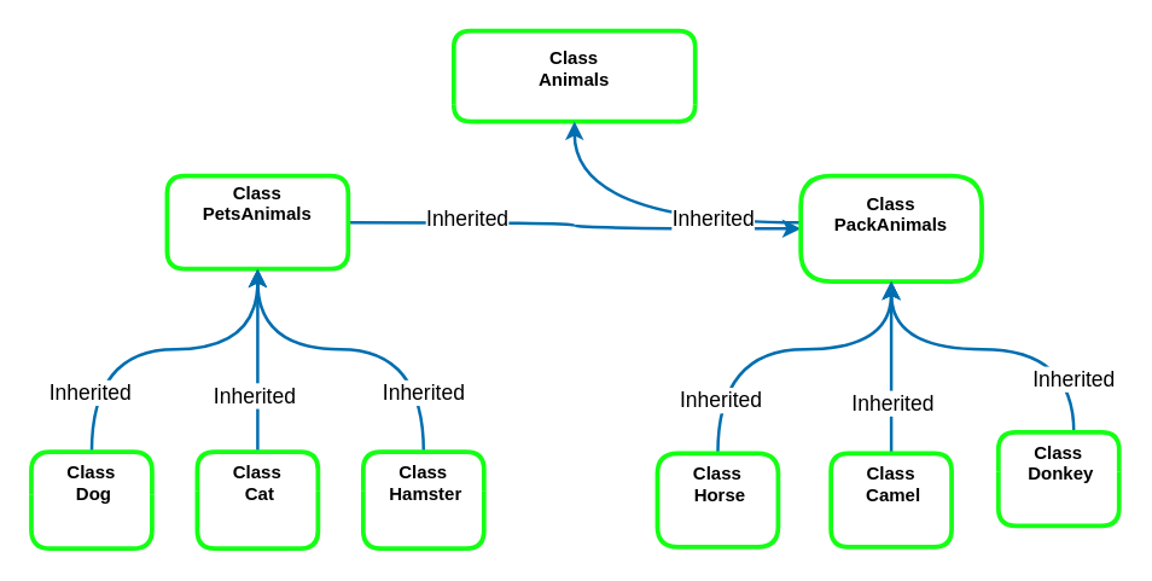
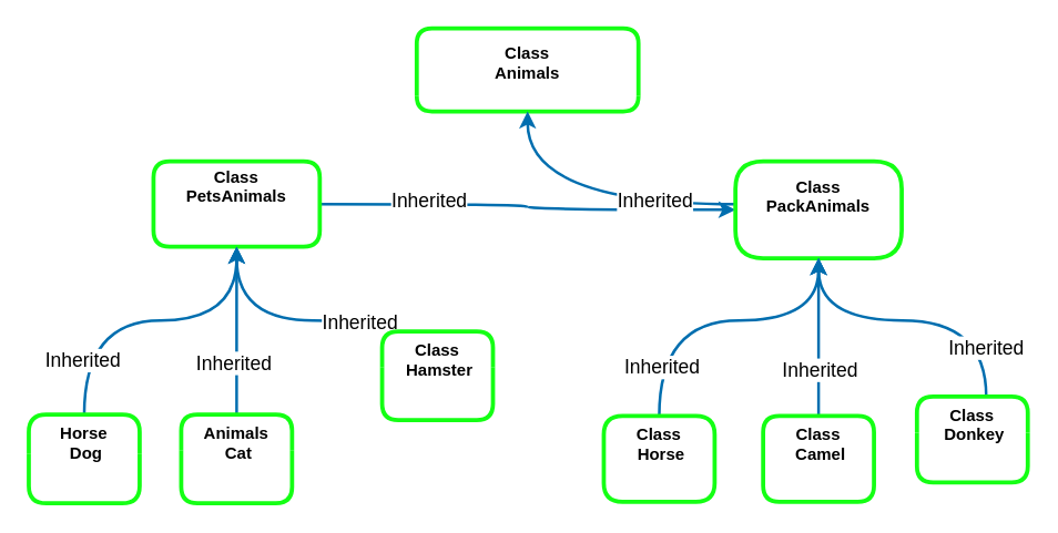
- <mxCell id="10" value="Class&#10; Dog" style="swimlane;fontStyle=1;childLayout=stackLayout;horizontal=1;startSize=28;horizontalStack=0;resizeParent=1;resizeParentMax=0;resizeLast=0;collapsible=1;marginBottom=0;rounded=1;swimlaneLine=0;strokeWidth=3;swimlaneFillColor=none;glass=0;labelPosition=center;verticalLabelPosition=middle;align=center;verticalAlign=top;strokeColor=#14FF14;" parent="1" vertex="1"><mxGeometry x="20" y="299" width="80" height="64" as="geometry" /></mxCell>
+ <mxCell id="10" value="Horse&#10; Dog" style="swimlane;fontStyle=1;childLayout=stackLayout;horizontal=1;startSize=28;horizontalStack=0;resizeParent=1;resizeParentMax=0;resizeLast=0;collapsible=1;marginBottom=0;rounded=1;swimlaneLine=0;strokeWidth=3;swimlaneFillColor=none;glass=0;labelPosition=center;verticalLabelPosition=middle;align=center;verticalAlign=top;strokeColor=#14FF14;" parent="1" vertex="1"><mxGeometry x="20" y="299" width="80" height="64" as="geometry" /></mxCell>
- <mxCell id="13" value="Class&#10; Cat" style="swimlane;fontStyle=1;childLayout=stackLayout;horizontal=1;startSize=26;horizontalStack=0;resizeParent=1;resizeParentMax=0;resizeLast=0;collapsible=1;marginBottom=0;rounded=1;swimlaneLine=0;strokeWidth=3;swimlaneFillColor=none;glass=0;labelPosition=center;verticalLabelPosition=middle;align=center;verticalAlign=top;strokeColor=#14FF14;" parent="1" vertex="1"><mxGeometry x="130" y="299" width="80" height="64" as="geometry" /></mxCell>
+ <mxCell id="13" value="Animals&#10; Cat" style="swimlane;fontStyle=1;childLayout=stackLayout;horizontal=1;startSize=26;horizontalStack=0;resizeParent=1;resizeParentMax=0;resizeLast=0;collapsible=1;marginBottom=0;rounded=1;swimlaneLine=0;strokeWidth=3;swimlaneFillColor=none;glass=0;labelPosition=center;verticalLabelPosition=middle;align=center;verticalAlign=top;strokeColor=#14FF14;" parent="1" vertex="1"><mxGeometry x="130" y="299" width="80" height="64" as="geometry" /></mxCell>
- <mxCell id="16" value="Class&#10; Hamster" style="swimlane;fontStyle=1;childLayout=stackLayout;horizontal=1;startSize=26;horizontalStack=0;resizeParent=1;resizeParentMax=0;resizeLast=0;collapsible=1;marginBottom=0;rounded=1;swimlaneLine=0;strokeWidth=3;swimlaneFillColor=none;glass=0;labelPosition=center;verticalLabelPosition=middle;align=center;verticalAlign=top;strokeColor=#14FF14;" parent="1" vertex="1"><mxGeometry x="240" y="299" width="80" height="64" as="geometry" /></mxCell>
+ <mxCell id="16" value="Class&#10; Hamster" style="swimlane;fontStyle=1;childLayout=stackLayout;horizontal=1;startSize=26;horizontalStack=0;resizeParent=1;resizeParentMax=0;resizeLast=0;collapsible=1;marginBottom=0;rounded=1;swimlaneLine=0;strokeWidth=3;swimlaneFillColor=none;glass=0;labelPosition=center;verticalLabelPosition=middle;align=center;verticalAlign=top;strokeColor=#14FF14;" parent="1" vertex="1"><mxGeometry x="275" y="239" width="80" height="64" as="geometry" /></mxCell>
